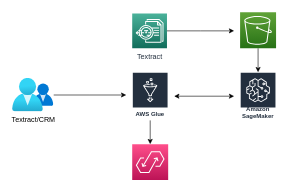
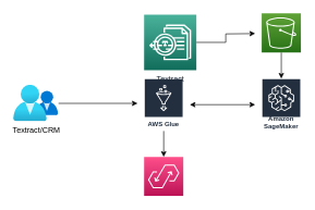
- <mxCell id="11" value="Textract" style="sketch=0;points=[[0,0,0],[0.25,0,0],[0.5,0,0],[0.75,0,0],[1,0,0],[0,1,0],[0.25,1,0],[0.5,1,0],[0.75,1,0],[1,1,0],[0,0.25,0],[0,0.5,0],[0,0.75,0],[1,0.25,0],[1,0.5,0],[1,0.75,0]];outlineConnect=0;fontColor=#232F3E;gradientColor=#4AB29A;gradientDirection=north;fillColor=#116D5B;strokeColor=#ffffff;dashed=0;verticalLabelPosition=bottom;verticalAlign=top;align=center;html=1;fontSize=12;fontStyle=0;aspect=fixed;shape=mxgraph.aws4.resourceIcon;resIcon=mxgraph.aws4.textract;" vertex="1" parent="1"><mxGeometry x="220" y="22" width="58" height="58" as="geometry" /></mxCell>
+ <mxCell id="11" value="Textract" style="sketch=0;points=[[0,0,0],[0.25,0,0],[0.5,0,0],[0.75,0,0],[1,0,0],[0,1,0],[0.25,1,0],[0.5,1,0],[0.75,1,0],[1,1,0],[0,0.25,0],[0,0.5,0],[0,0.75,0],[1,0.25,0],[1,0.5,0],[1,0.75,0]];outlineConnect=0;fontColor=#232F3E;gradientColor=#4AB29A;gradientDirection=north;fillColor=#116D5B;strokeColor=#ffffff;dashed=0;verticalLabelPosition=bottom;verticalAlign=top;align=center;html=1;fontSize=12;fontStyle=0;aspect=fixed;shape=mxgraph.aws4.resourceIcon;resIcon=mxgraph.aws4.textract;" vertex="1" parent="1"><mxGeometry x="220" y="22" width="80" height="85" as="geometry" /></mxCell>
